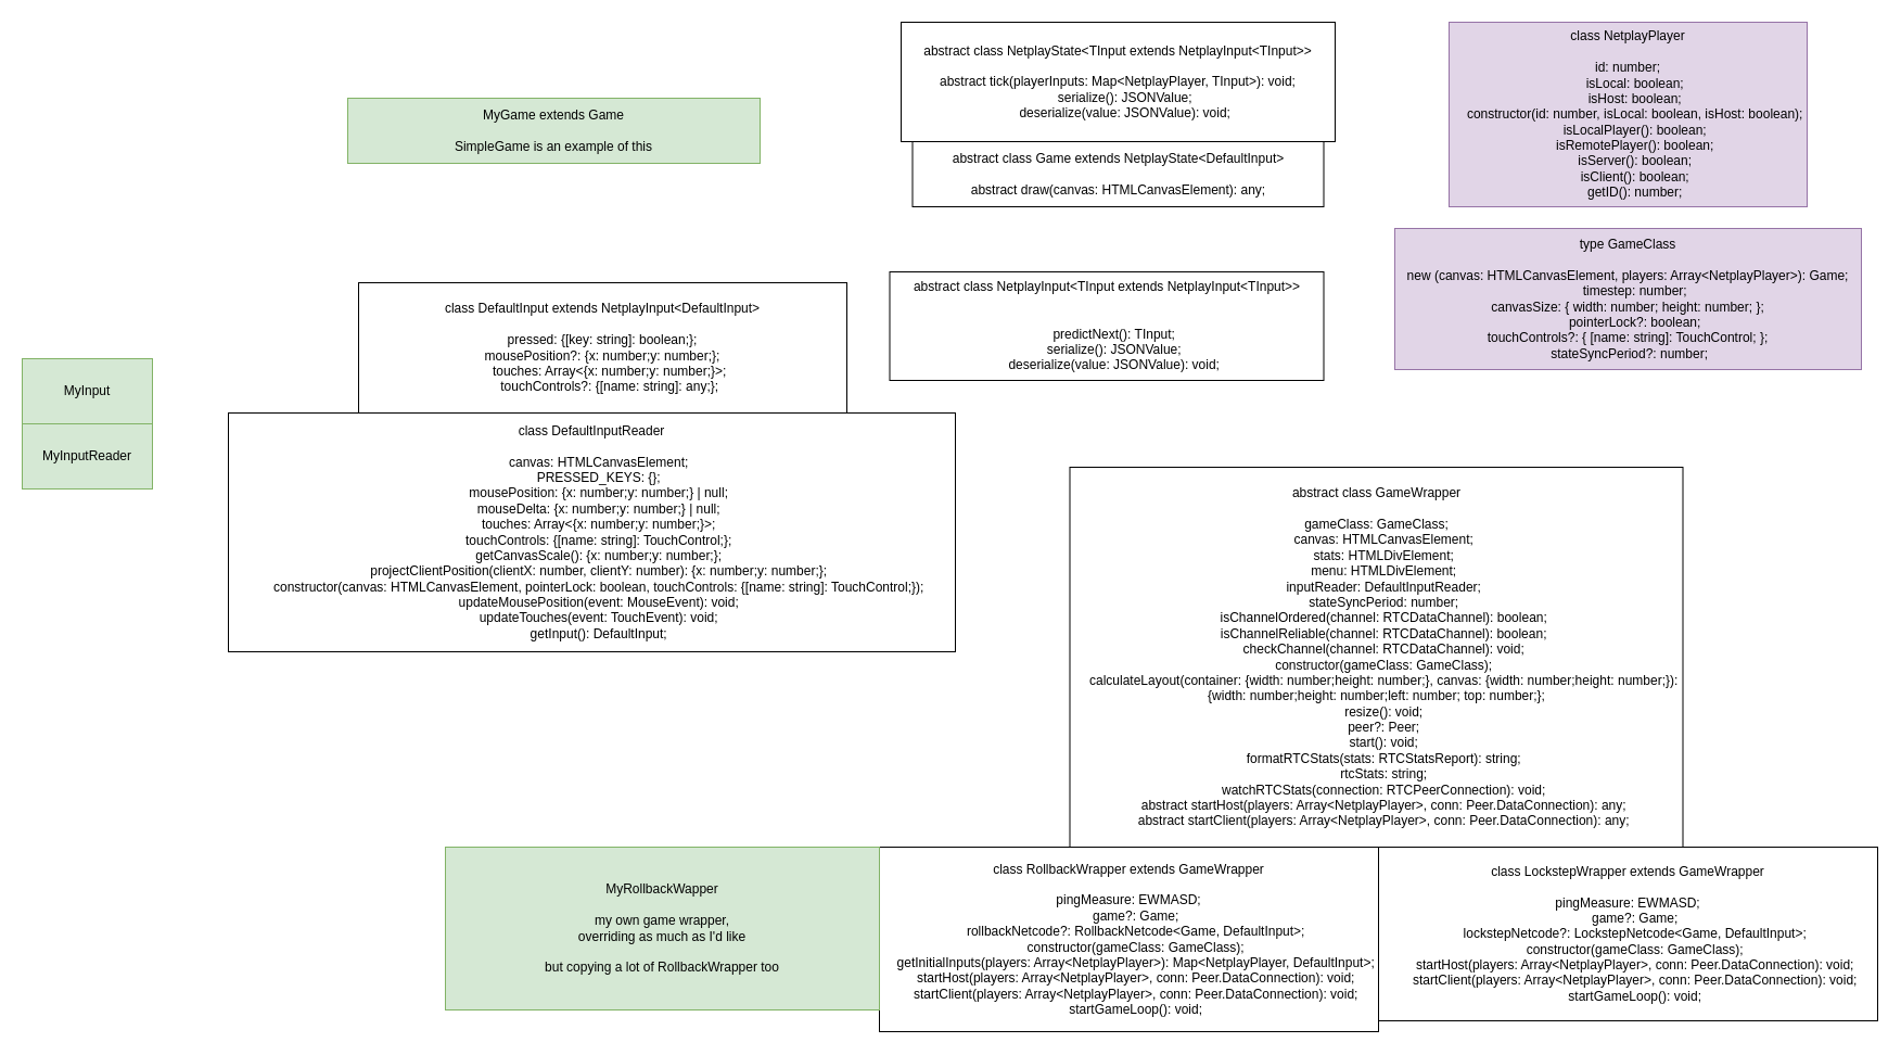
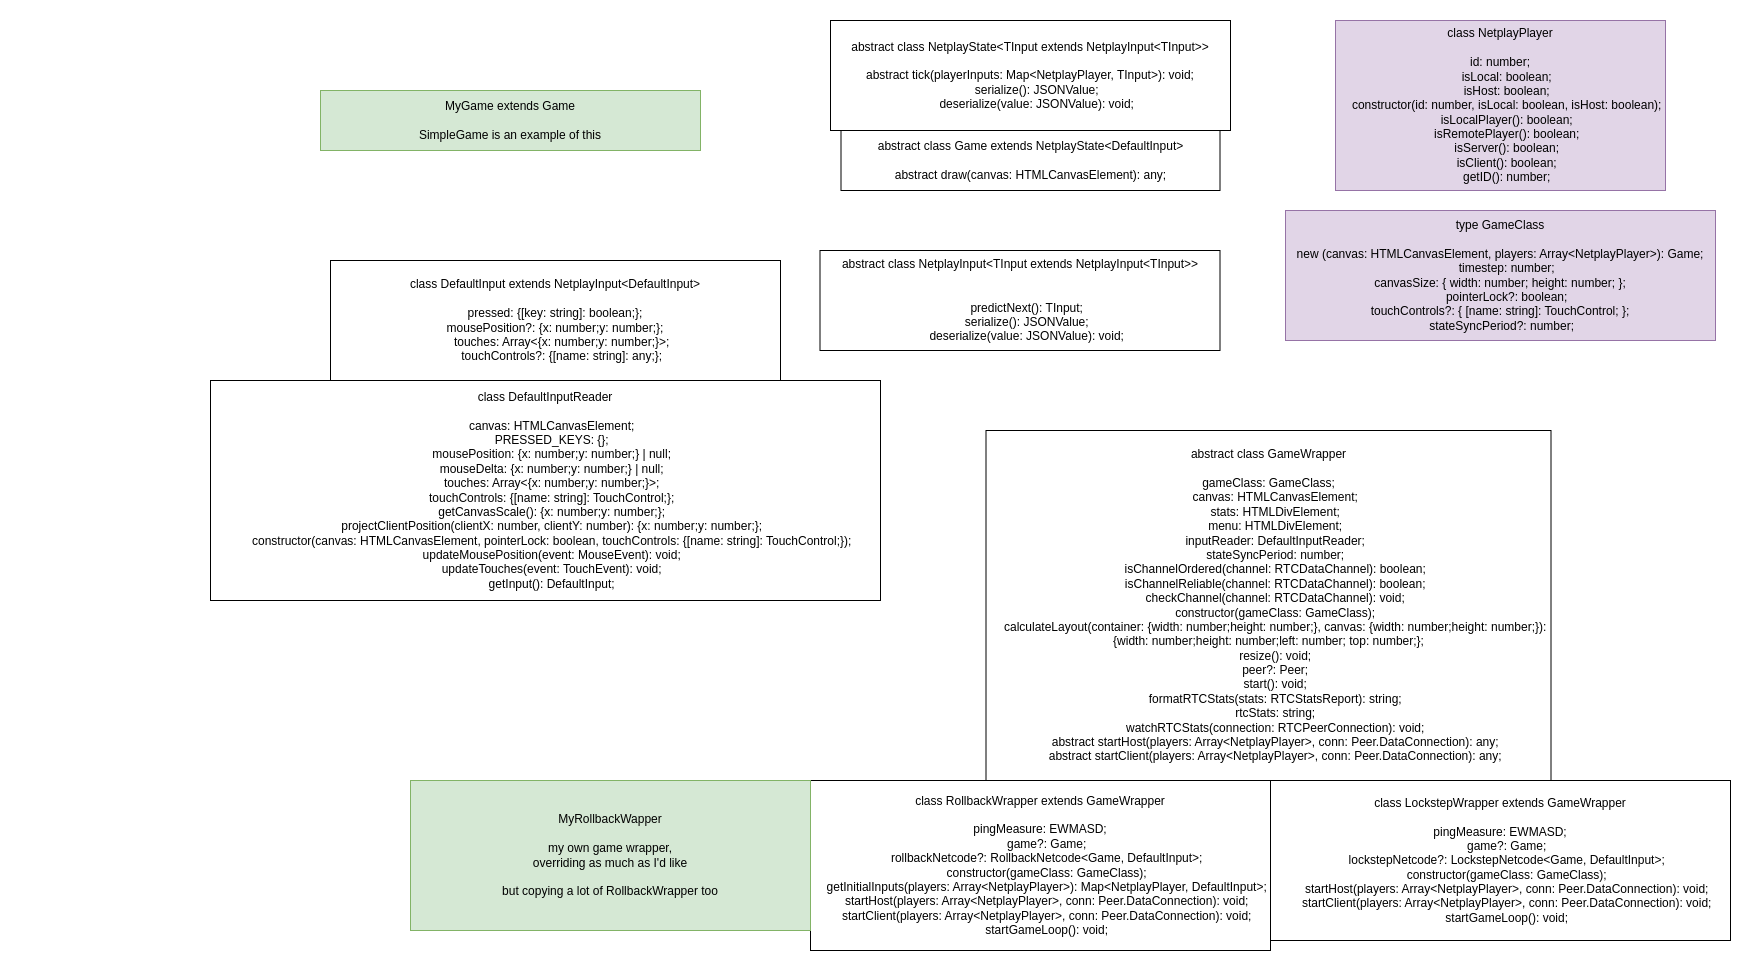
- <mxCell id="13" value="MyInput" style="whiteSpace=wrap;html=1;fillColor=#d5e8d4;strokeColor=#82b366;" parent="1" vertex="1"><mxGeometry x="20" y="330" width="120" height="60" as="geometry" /></mxCell>
- <mxCell id="14" value="MyInputReader" style="whiteSpace=wrap;html=1;fillColor=#d5e8d4;strokeColor=#82b366;" parent="1" vertex="1"><mxGeometry x="20" y="390" width="120" height="60" as="geometry" /></mxCell>
